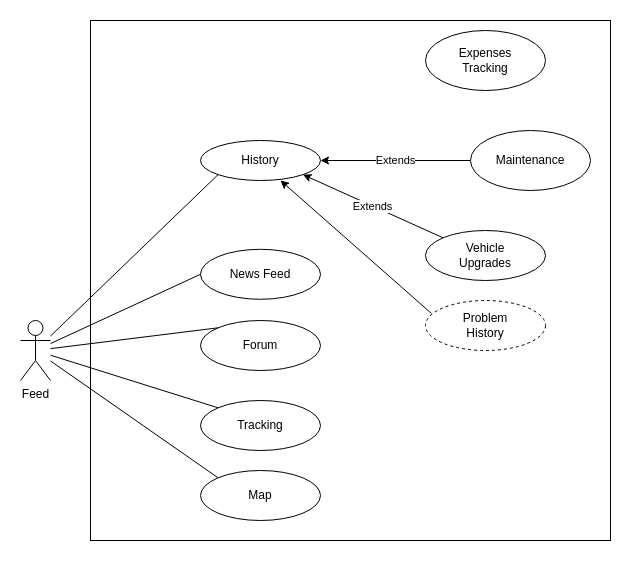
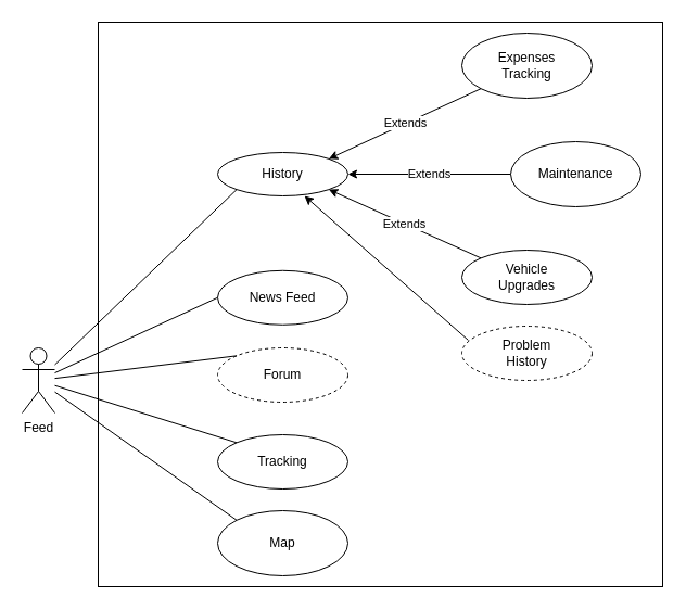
+ <mxCell id="6" value="Extends" style="endArrow=classic;html=1;rounded=0;entryX=1;entryY=0;entryDx=0;entryDy=0;exitX=0;exitY=1;exitDx=0;exitDy=0;" parent="1" source="5" target="3" edge="1"><mxGeometry width="50" height="50" relative="1" as="geometry"><mxPoint x="427.574" y="170.003" as="sourcePoint" /><mxPoint x="450" y="498.79" as="targetPoint" /></mxGeometry></mxCell>
- <mxCell id="9" value="Forum" style="ellipse;whiteSpace=wrap;html=1;" parent="1" vertex="1"><mxGeometry x="200" y="320" width="120" height="50" as="geometry" /></mxCell>
+ <mxCell id="9" value="Forum" style="ellipse;whiteSpace=wrap;html=1;dashed=1;" parent="1" vertex="1"><mxGeometry x="200" y="320" width="120" height="50" as="geometry" /></mxCell>
- <mxCell id="17" value="Map" style="ellipse;whiteSpace=wrap;html=1;" parent="1" vertex="1"><mxGeometry x="200" y="470" width="120" height="50" as="geometry" /></mxCell>
+ <mxCell id="17" value="Map" style="ellipse;whiteSpace=wrap;html=1;" parent="1" vertex="1"><mxGeometry x="200" y="470" width="120" height="60" as="geometry" /></mxCell>
